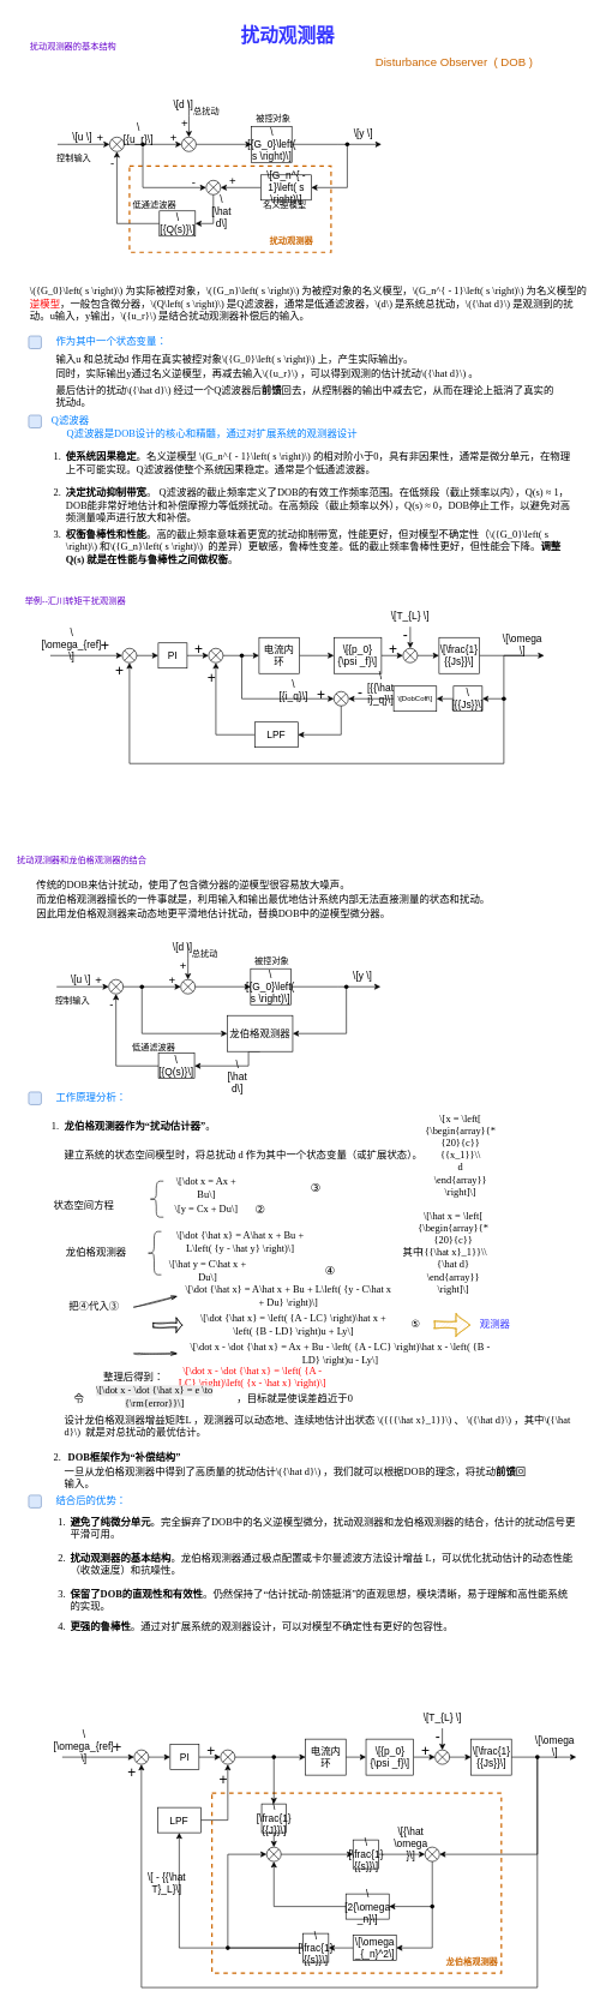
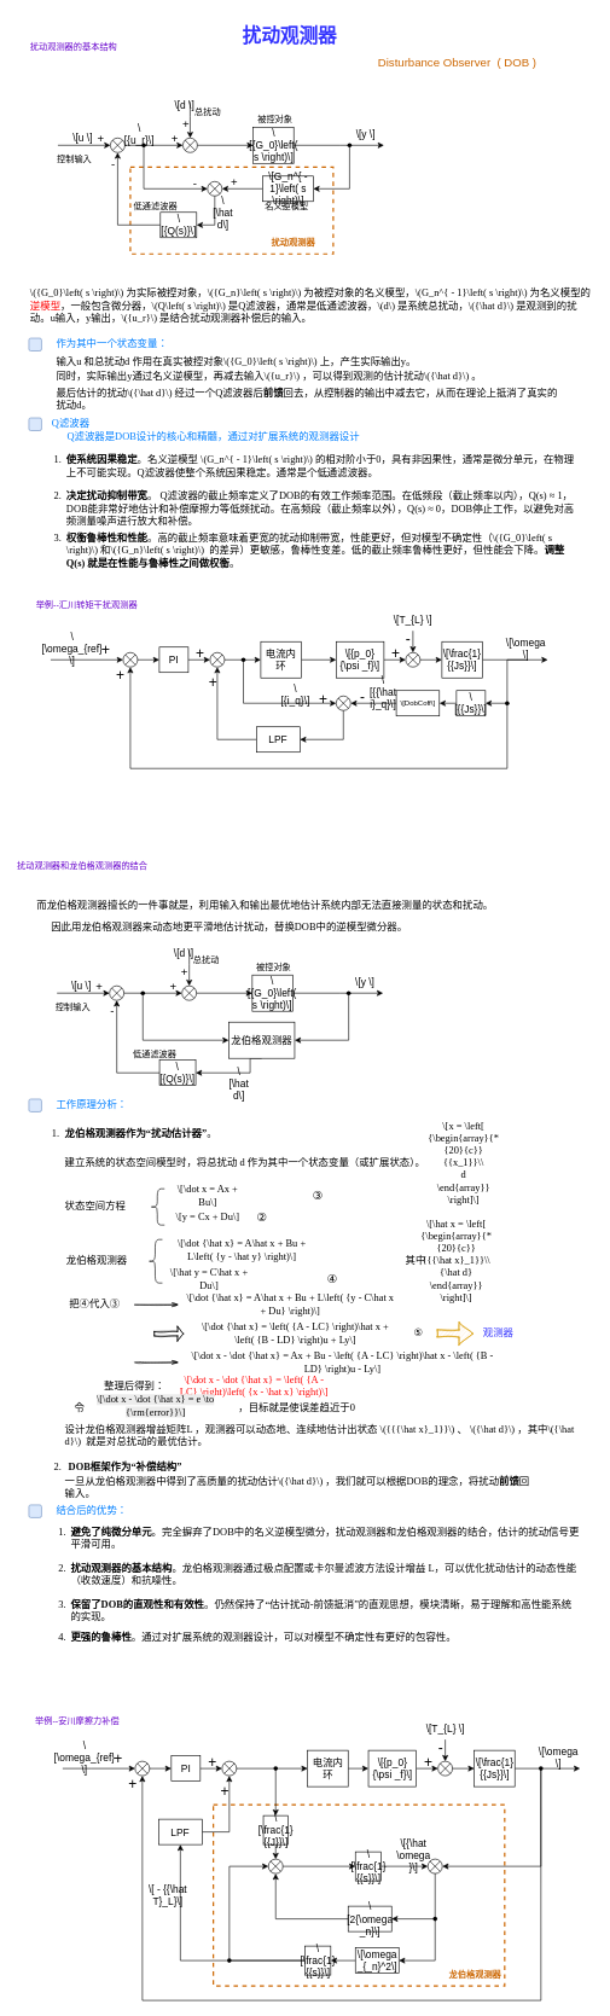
- <mxCell id="222" value="举例--汇川转矩干扰观测器" style="text;html=1;align=left;verticalAlign=middle;whiteSpace=wrap;rounded=0;fontColor=#6600CC;" vertex="1" parent="1"><mxGeometry x="31.5" y="820" width="157.5" height="30" as="geometry" /></mxCell>
+ <mxCell id="222" value="举例--汇川转矩干扰观测器" style="text;html=1;align=left;verticalAlign=middle;whiteSpace=wrap;rounded=0;fontColor=#6600CC;" vertex="1" parent="1"><mxGeometry x="46.5" y="820" width="157.5" height="30" as="geometry" /></mxCell>
- <mxCell id="224" value="传统的DOB来估计扰动，使用了包含微分器的逆模型很容易放大噪声。" style="text;html=1;align=left;verticalAlign=middle;whiteSpace=wrap;rounded=0;fontFamily=Comic Sans MS;fontSize=14;spacing=2;spacingLeft=0;spacingBottom=0;spacingTop=0;" vertex="1" parent="1"><mxGeometry x="47.88" y="1220" width="707.12" height="20" as="geometry" /></mxCell>
- <mxCell id="226" value="因此用龙伯格观测器来动态地更平滑地估计扰动，替换DOB中的逆模型微分器。" style="text;html=1;align=left;verticalAlign=middle;whiteSpace=wrap;rounded=0;fontFamily=Comic Sans MS;fontSize=14;spacing=2;spacingLeft=0;spacingBottom=0;spacingTop=0;" vertex="1" parent="1"><mxGeometry x="47.88" y="1260" width="707.12" height="20" as="geometry" /></mxCell>
+ <mxCell id="226" value="因此用龙伯格观测器来动态地更平滑地估计扰动，替换DOB中的逆模型微分器。" style="text;html=1;align=left;verticalAlign=middle;whiteSpace=wrap;rounded=0;fontFamily=Comic Sans MS;fontSize=14;spacing=2;spacingLeft=0;spacingBottom=0;spacingTop=0;" vertex="1" parent="1"><mxGeometry x="67.88" y="1270" width="707.12" height="20" as="geometry" /></mxCell>
- <mxCell id="237" value="状态空间方程" style="text;html=1;align=left;verticalAlign=top;whiteSpace=wrap;rounded=0;fontFamily=Comic Sans MS;fontSize=14;spacing=2;spacingLeft=0;spacingBottom=0;spacingTop=0;" vertex="1" parent="1"><mxGeometry x="72.25" y="1660" width="116" height="30" as="geometry" /></mxCell>
+ <mxCell id="237" value="状态空间方程" style="text;html=1;align=left;verticalAlign=top;whiteSpace=wrap;rounded=0;fontFamily=Comic Sans MS;fontSize=14;spacing=2;spacingLeft=0;spacingBottom=0;spacingTop=0;" vertex="1" parent="1"><mxGeometry x="87.25" y="1650" width="116" height="30" as="geometry" /></mxCell>
- <mxCell id="244" value="把④代入③" style="text;html=1;align=center;verticalAlign=middle;whiteSpace=wrap;rounded=0;fontSize=14;fontFamily=Comic Sans MS;" vertex="1" parent="1"><mxGeometry x="75.07" y="1800" width="110" height="30" as="geometry" /></mxCell>
+ <mxCell id="244" value="把④代入③" style="text;html=1;align=center;verticalAlign=middle;whiteSpace=wrap;rounded=0;fontSize=14;fontFamily=Comic Sans MS;" vertex="1" parent="1"><mxGeometry x="75.07" y="1785" width="110" height="30" as="geometry" /></mxCell>
+ <mxCell id="98" value="举例--安川摩擦力补偿" style="text;html=1;align=left;verticalAlign=middle;whiteSpace=wrap;rounded=0;fontColor=#6600CC;" parent="1" vertex="1"><mxGeometry x="45.56" y="2360" width="140" height="30" as="geometry" /></mxCell>
